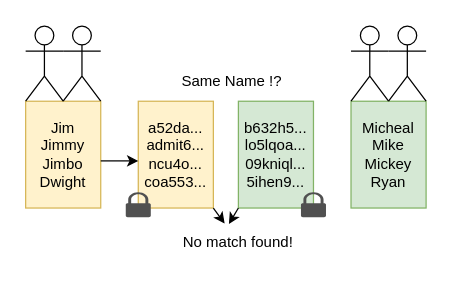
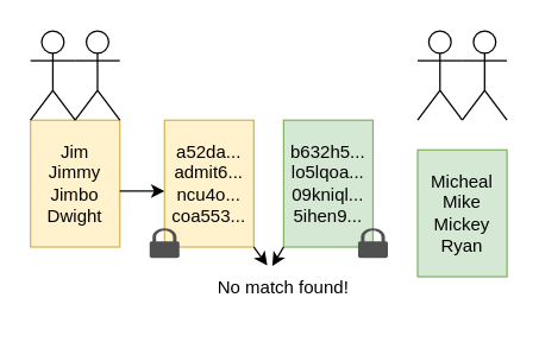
- <mxCell id="15" value="Same Name !?" style="text;html=1;align=center;verticalAlign=middle;whiteSpace=wrap;rounded=0;" vertex="1" parent="1"><mxGeometry x="140" y="50.33" width="90" height="30" as="geometry" /></mxCell>
- <mxCell id="7" value="&lt;div&gt;Micheal&lt;/div&gt;Mike&lt;div&gt;Mickey&lt;/div&gt;&lt;div&gt;Ryan&lt;/div&gt;" style="text;html=1;align=center;verticalAlign=middle;whiteSpace=wrap;rounded=0;fillColor=#d5e8d4;strokeColor=#82b366;" vertex="1" parent="1"><mxGeometry x="280" y="80.33" width="60" height="85.34" as="geometry" /></mxCell>
+ <mxCell id="7" value="&lt;div&gt;Micheal&lt;/div&gt;Mike&lt;div&gt;Mickey&lt;/div&gt;&lt;div&gt;Ryan&lt;/div&gt;" style="text;html=1;align=center;verticalAlign=middle;whiteSpace=wrap;rounded=0;fillColor=#d5e8d4;strokeColor=#82b366;" vertex="1" parent="1"><mxGeometry x="280" y="100.33" width="60" height="85.34" as="geometry" /></mxCell>
